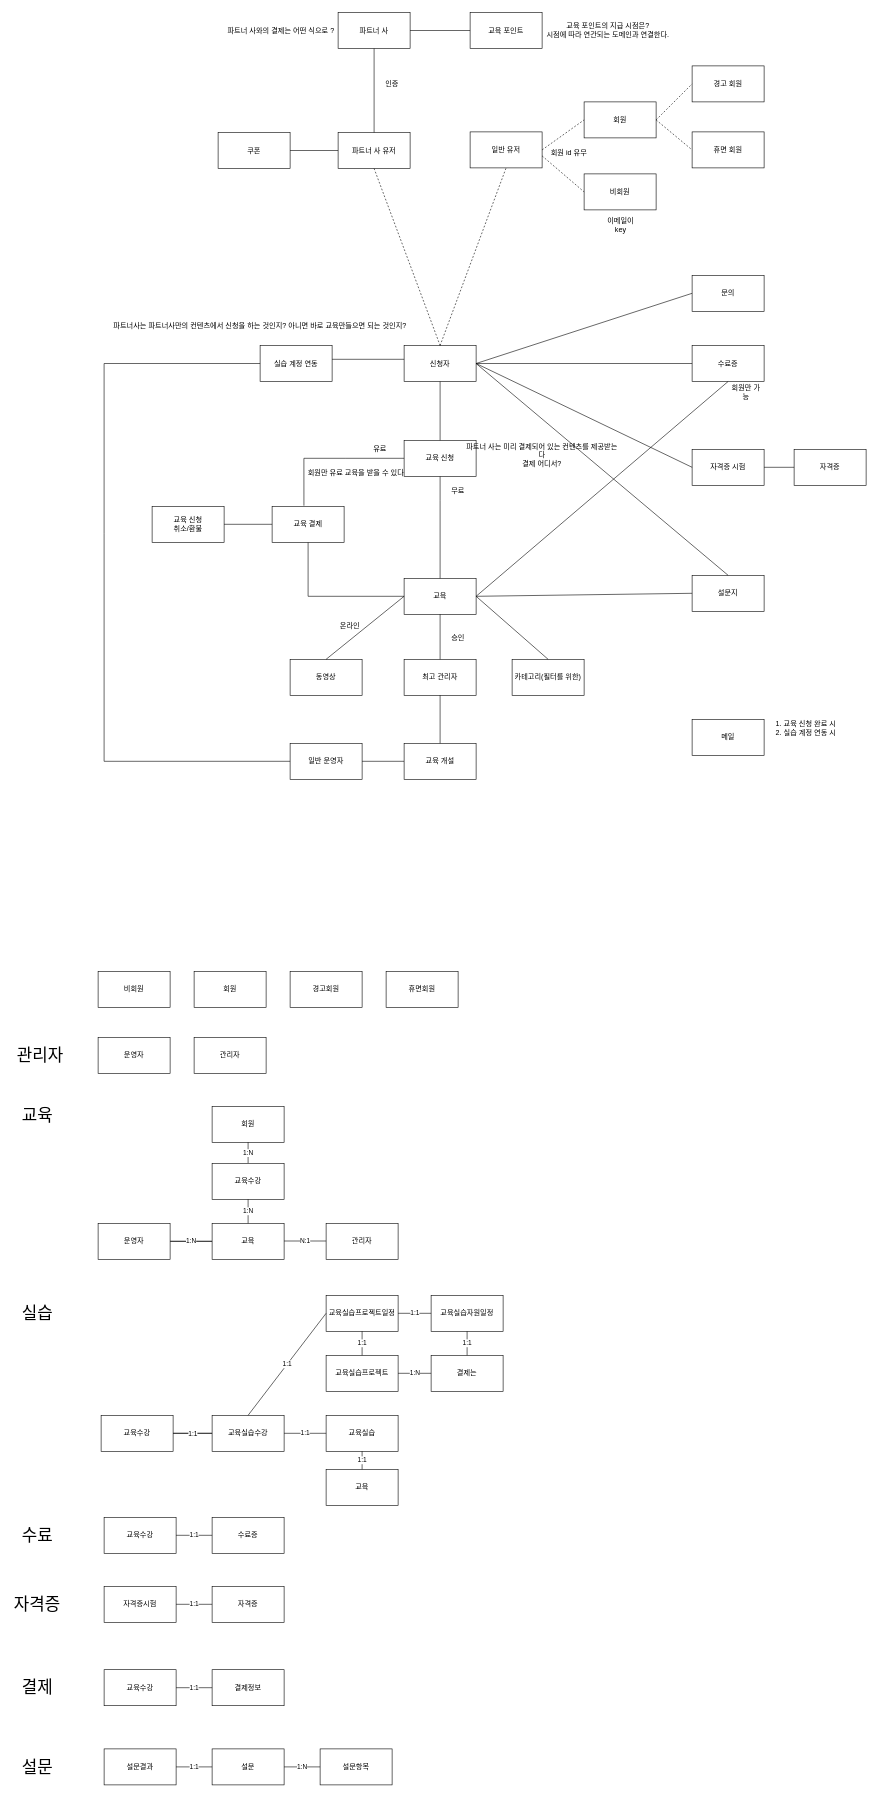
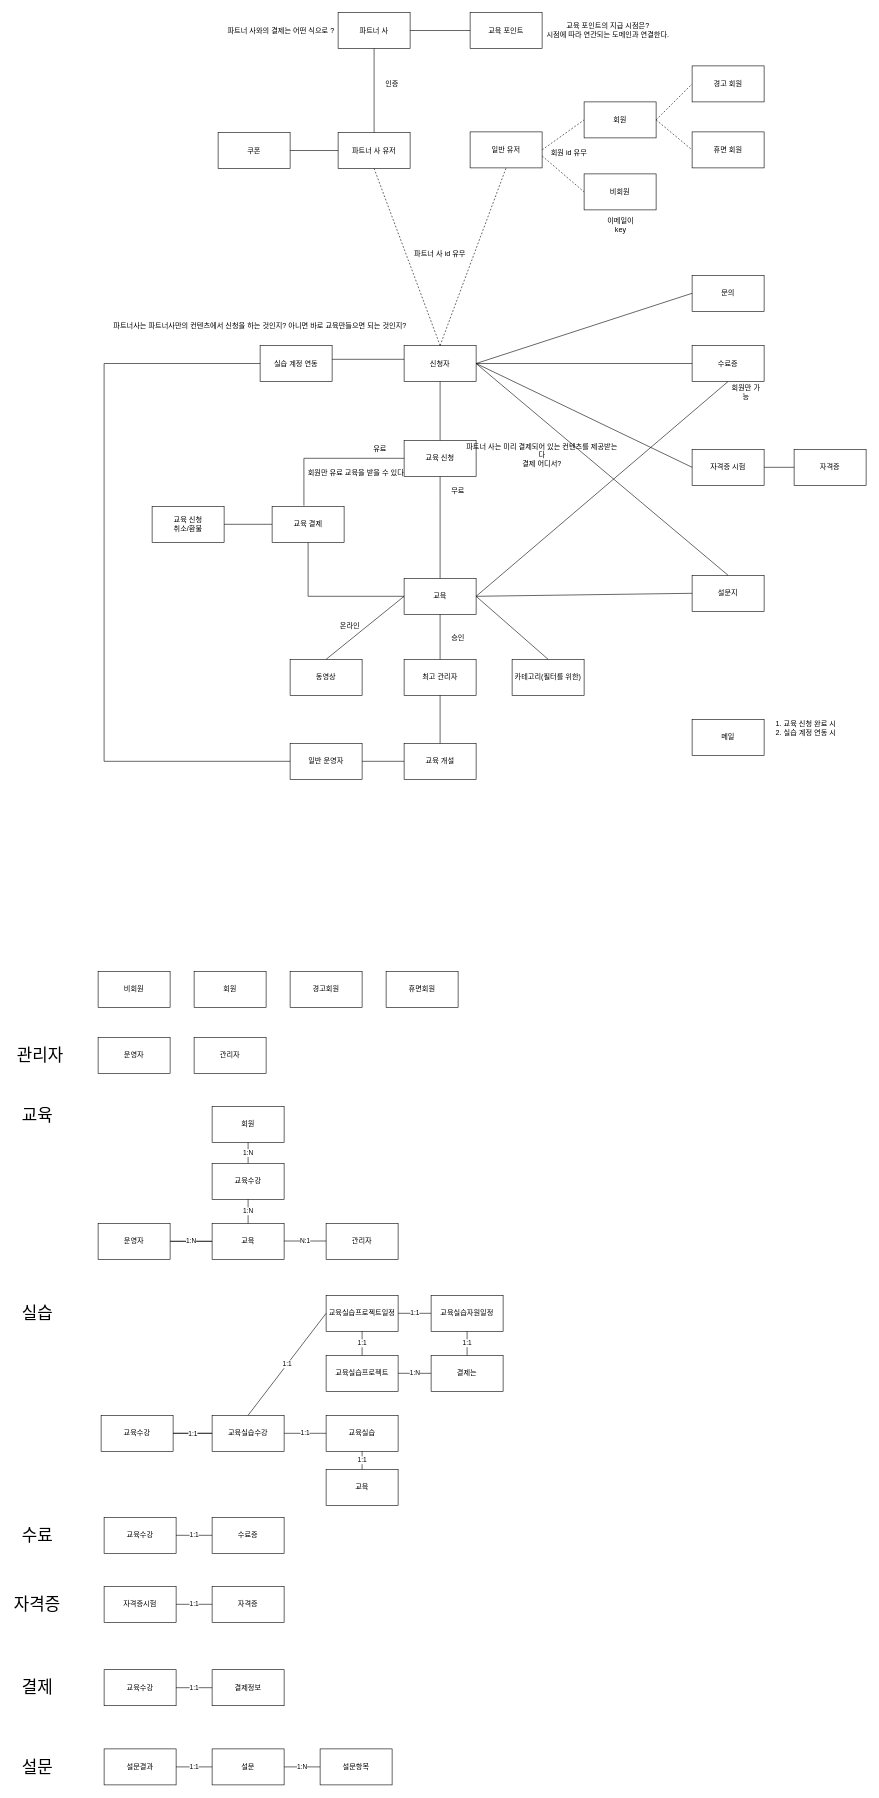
+ <mxCell id="40" value="파트너 사 id 유무" style="text;html=1;strokeColor=none;fillColor=none;align=center;verticalAlign=middle;whiteSpace=wrap;rounded=0;" parent="1" vertex="1"><mxGeometry x="683" y="408" width="100" height="30" as="geometry" /></mxCell>
